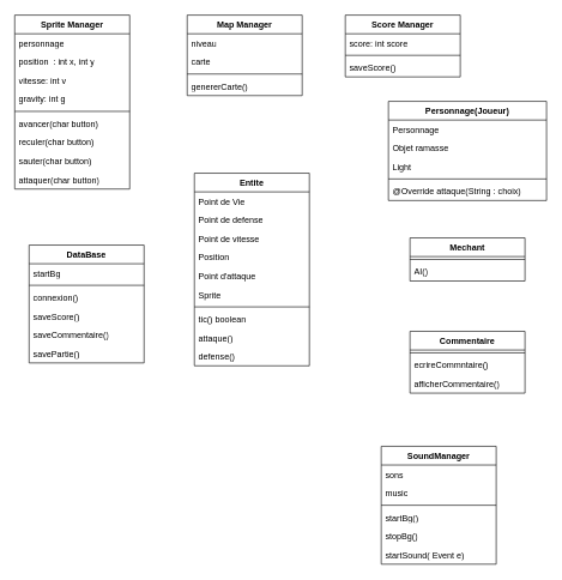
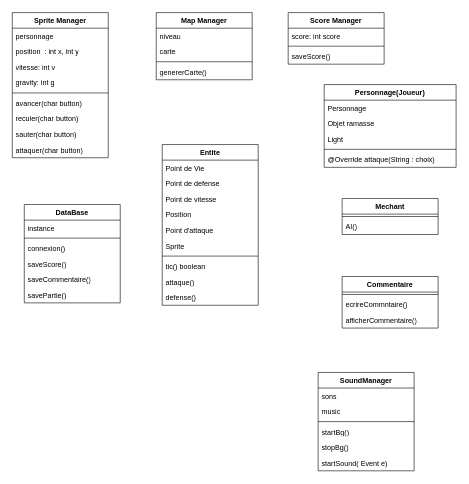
- <mxCell id="42" value="startBg" style="text;strokeColor=none;fillColor=none;align=left;verticalAlign=top;spacingLeft=4;spacingRight=4;overflow=hidden;rotatable=0;points=[[0,0.5],[1,0.5]];portConstraint=eastwest;whiteSpace=wrap;html=1;" parent="41" vertex="1"><mxGeometry y="26" width="160" height="26" as="geometry" /></mxCell>
+ <mxCell id="42" value="instance" style="text;strokeColor=none;fillColor=none;align=left;verticalAlign=top;spacingLeft=4;spacingRight=4;overflow=hidden;rotatable=0;points=[[0,0.5],[1,0.5]];portConstraint=eastwest;whiteSpace=wrap;html=1;" parent="41" vertex="1"><mxGeometry y="26" width="160" height="26" as="geometry" /></mxCell>
